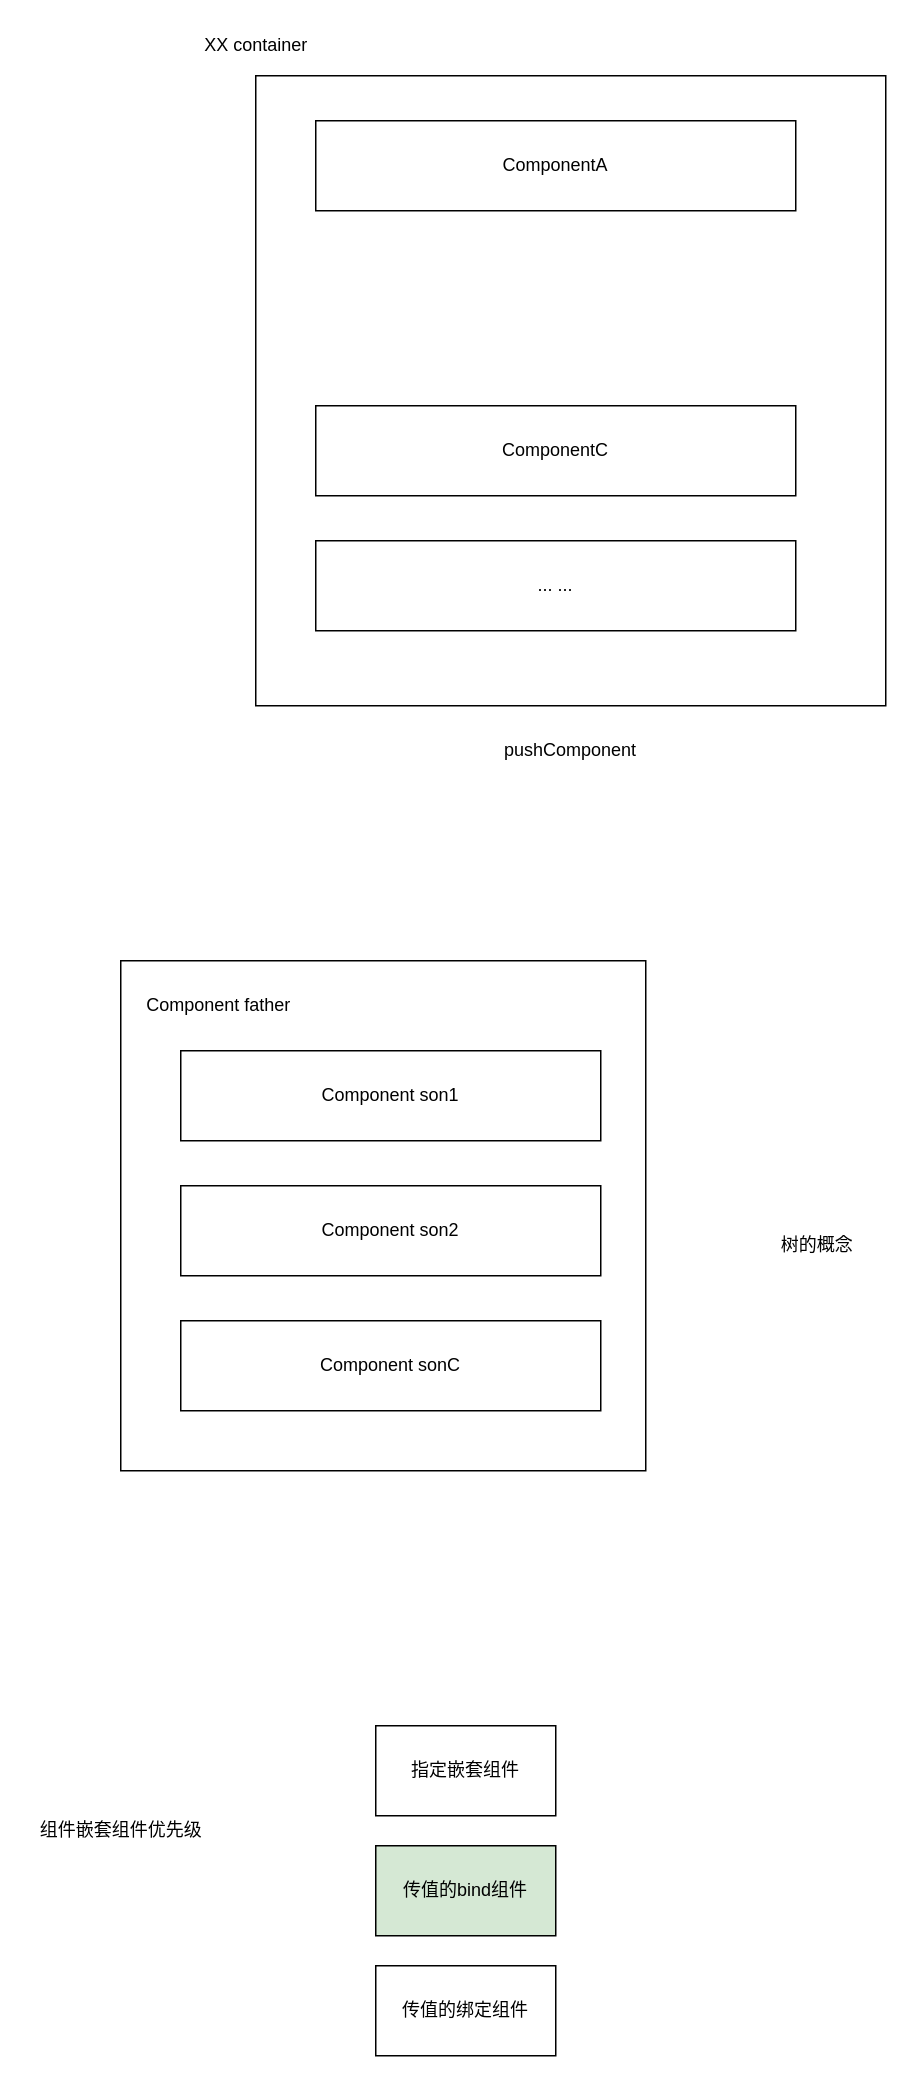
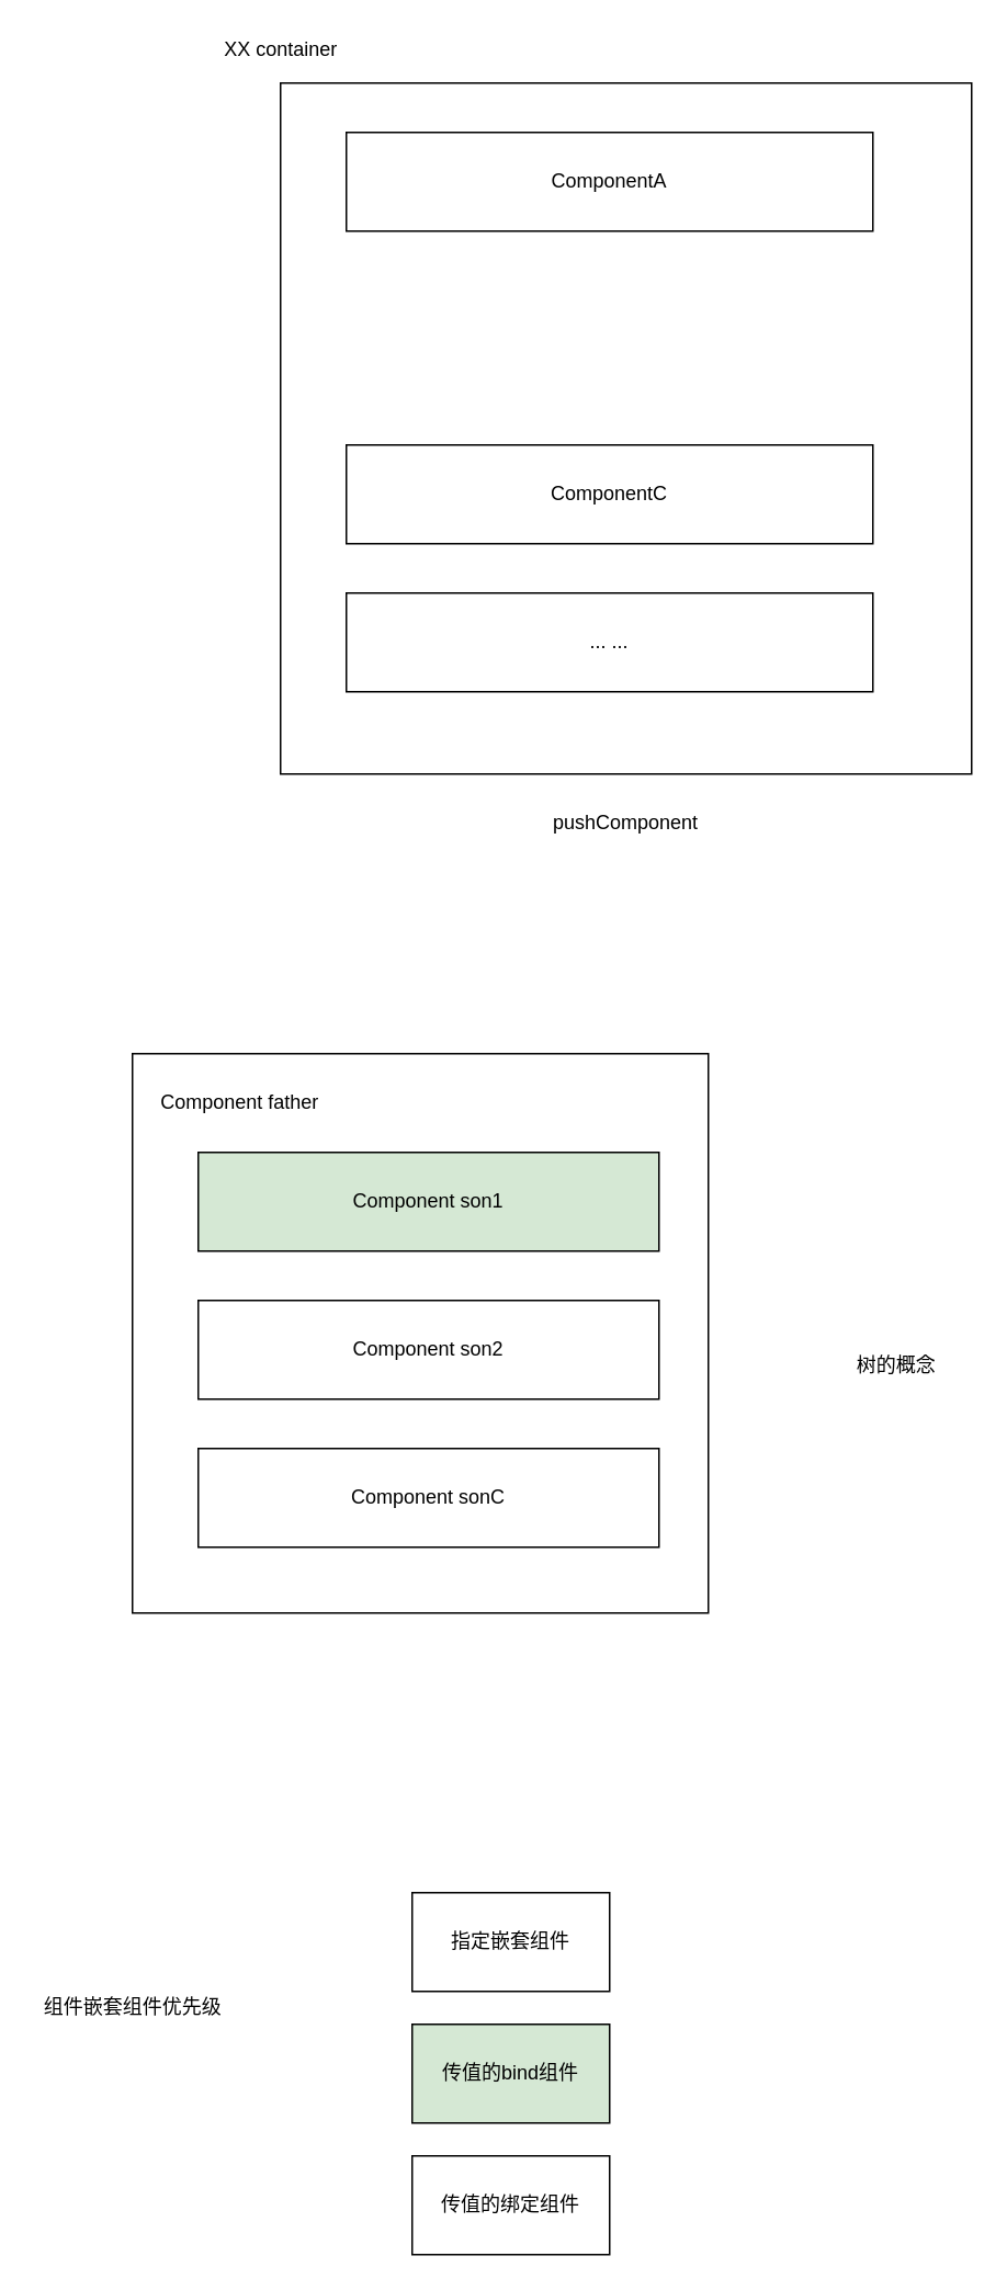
- <mxCell id="10" value="Component son1" style="rounded=0;whiteSpace=wrap;html=1;" vertex="1" parent="1"><mxGeometry x="120" y="700" width="280" height="60" as="geometry" /></mxCell>
+ <mxCell id="10" value="Component son1" style="rounded=0;whiteSpace=wrap;html=1;fillColor=#d5e8d4;" vertex="1" parent="1"><mxGeometry x="120" y="700" width="280" height="60" as="geometry" /></mxCell>
